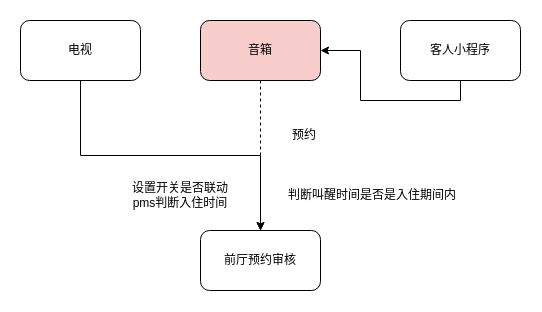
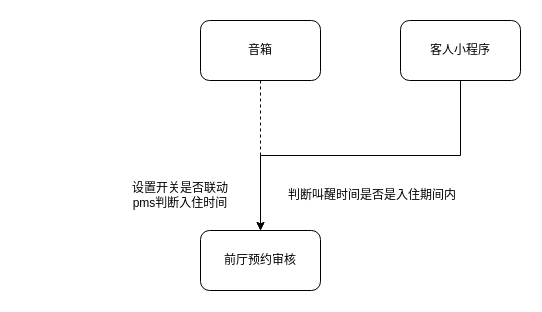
- <mxCell id="3" value="电视" style="rounded=1;whiteSpace=wrap;html=1;" vertex="1" parent="1"><mxGeometry x="20" y="20" width="120" height="60" as="geometry" /></mxCell>
- <mxCell id="5" value="音箱" style="rounded=1;whiteSpace=wrap;html=1;fillColor=#f8cecc;" vertex="1" parent="1"><mxGeometry x="200" y="20" width="120" height="60" as="geometry" /></mxCell>
+ <mxCell id="5" value="音箱" style="rounded=1;whiteSpace=wrap;html=1;" vertex="1" parent="1"><mxGeometry x="200" y="20" width="120" height="60" as="geometry" /></mxCell>
- <mxCell id="6" style="edgeStyle=orthogonalEdgeStyle;rounded=0;orthogonalLoop=1;jettySize=auto;html=1;exitX=0.5;exitY=1;exitDx=0;exitDy=0;" edge="1" parent="1" source="7" target="5"><mxGeometry relative="1" as="geometry" /></mxCell>
+ <mxCell id="6" style="edgeStyle=orthogonalEdgeStyle;rounded=0;orthogonalLoop=1;jettySize=auto;html=1;exitX=0.5;exitY=1;exitDx=0;exitDy=0;entryX=0.5;entryY=0;entryDx=0;entryDy=0;" edge="1" parent="1" source="7" target="8"><mxGeometry relative="1" as="geometry" /></mxCell>
- <mxCell id="9" value="预约" style="text;html=1;align=center;verticalAlign=middle;whiteSpace=wrap;rounded=0;" vertex="1" parent="1"><mxGeometry x="274" y="120" width="60" height="30" as="geometry" /></mxCell>
- <mxCell id="2" style="edgeStyle=orthogonalEdgeStyle;rounded=0;orthogonalLoop=1;jettySize=auto;html=1;exitX=0.5;exitY=1;exitDx=0;exitDy=0;entryX=0.5;entryY=0;entryDx=0;entryDy=0;" edge="1" parent="1" source="3" target="8"><mxGeometry relative="1" as="geometry" /></mxCell>
